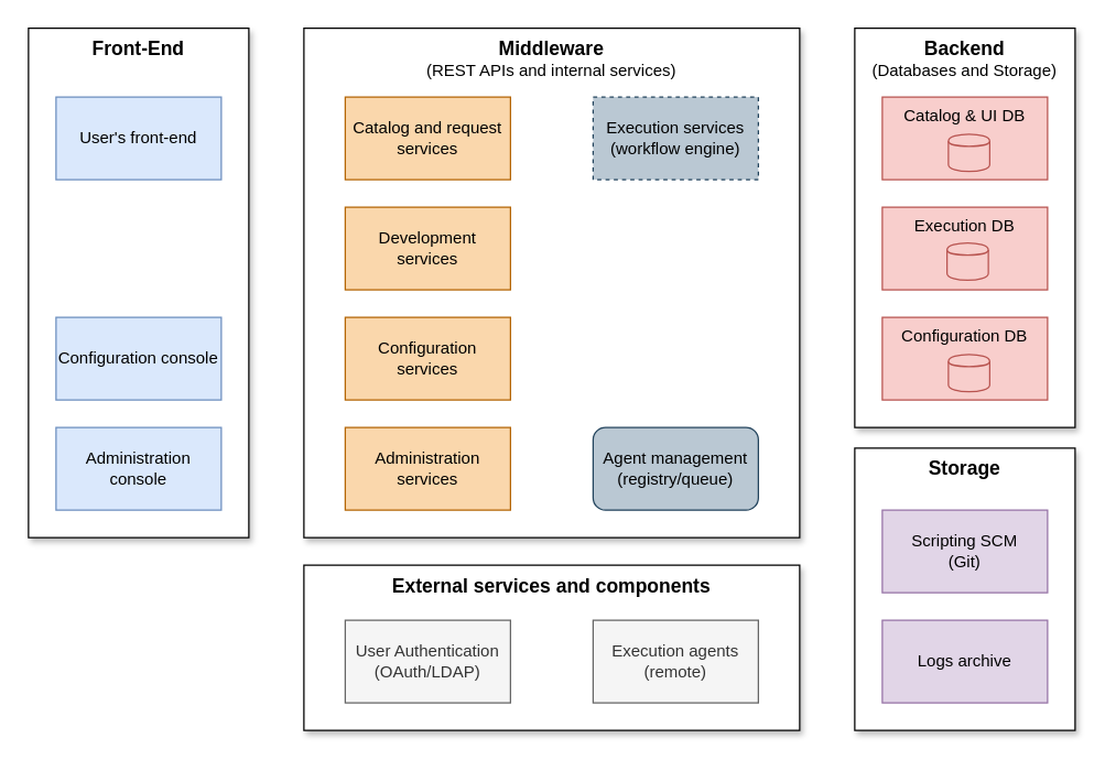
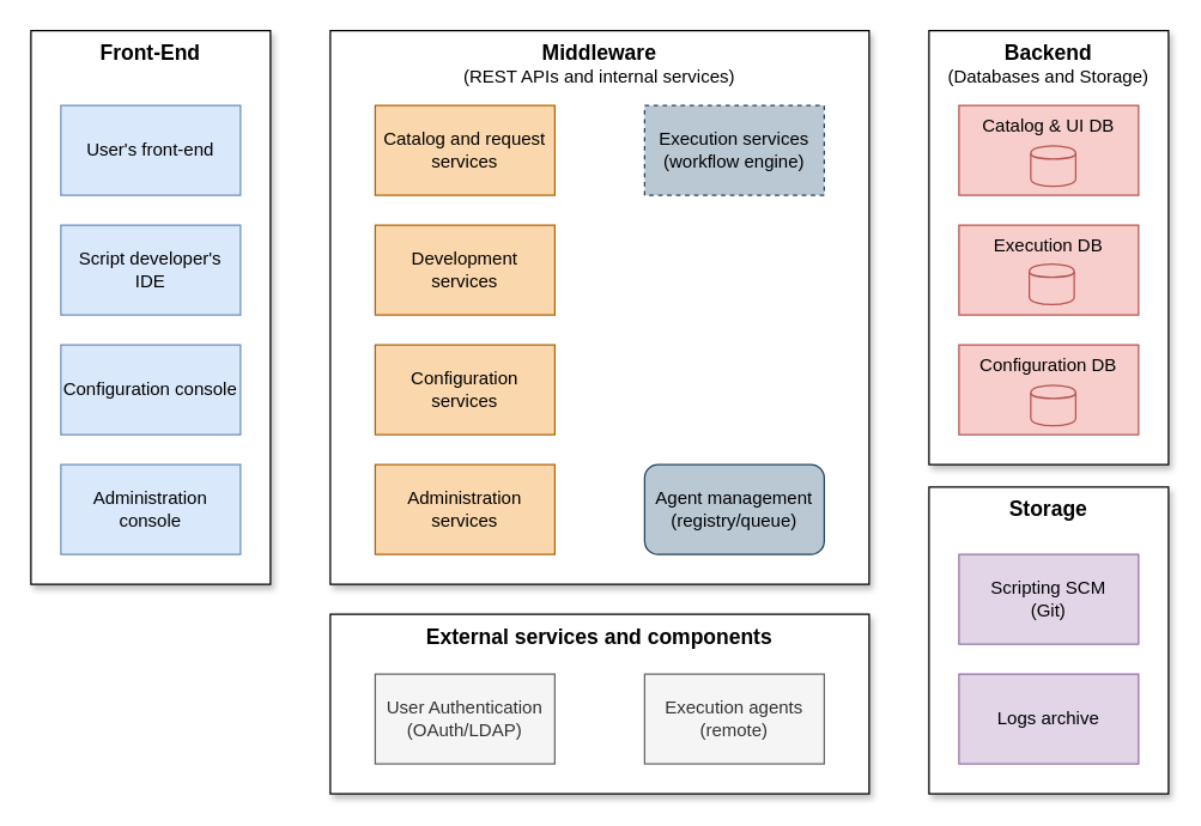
+ <mxCell id="6" value="Script developer's IDE" style="rounded=0;whiteSpace=wrap;html=1;fillColor=#dae8fc;strokeColor=#6c8ebf;" vertex="1" parent="1"><mxGeometry x="40" y="150" width="120" height="60" as="geometry" /></mxCell>
